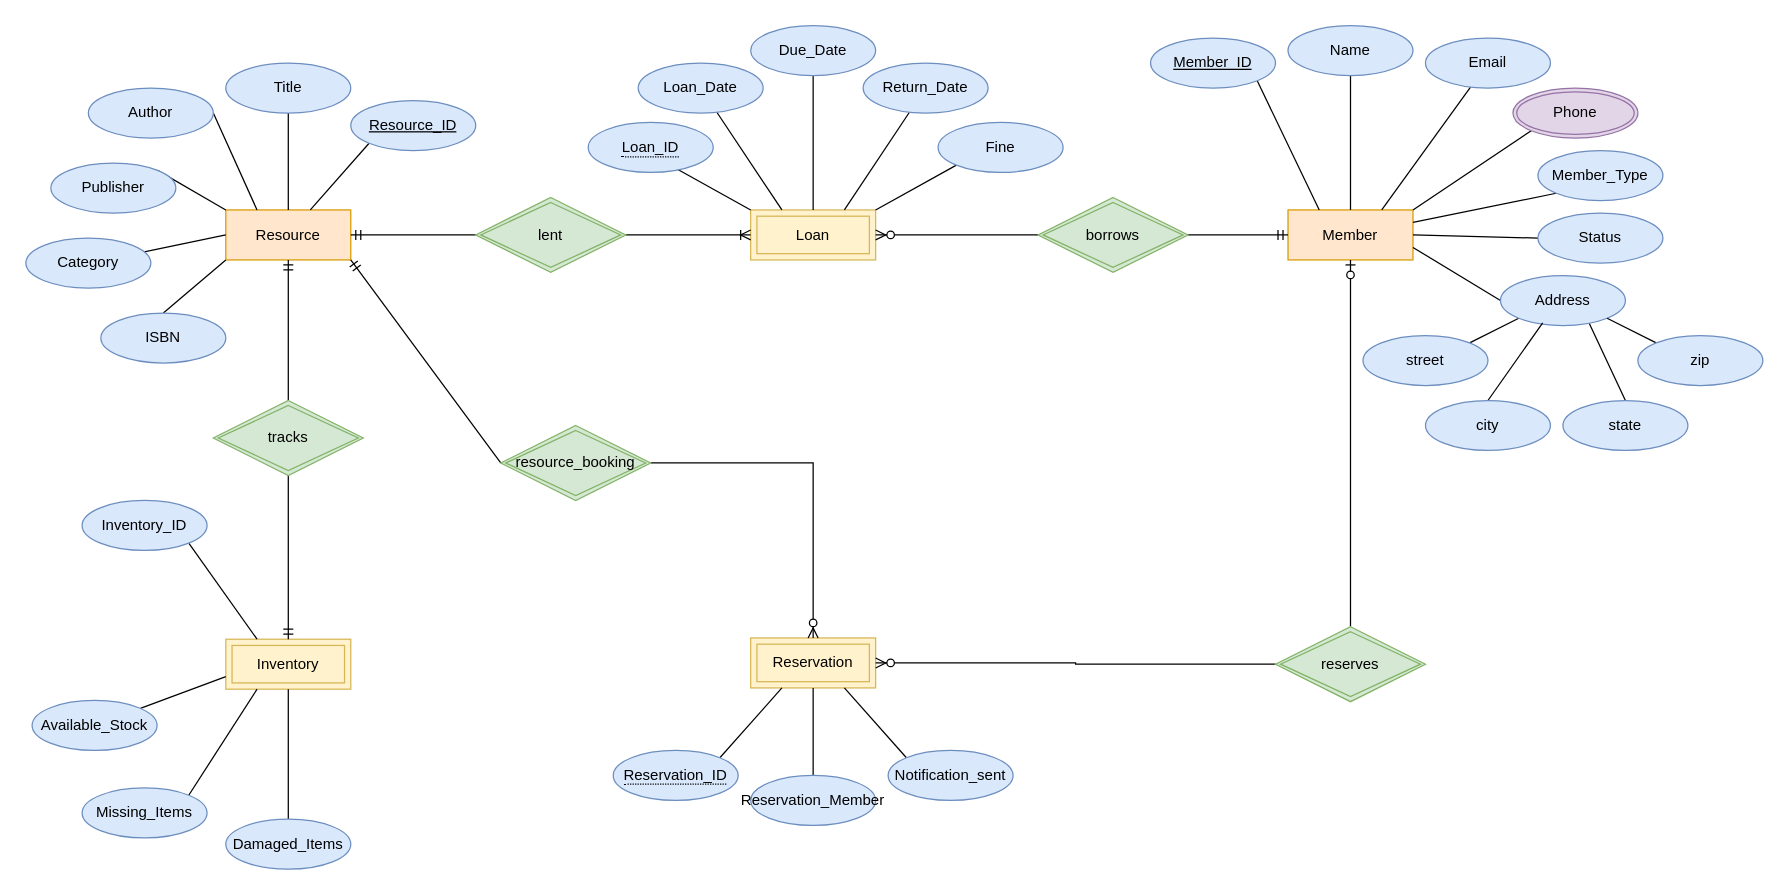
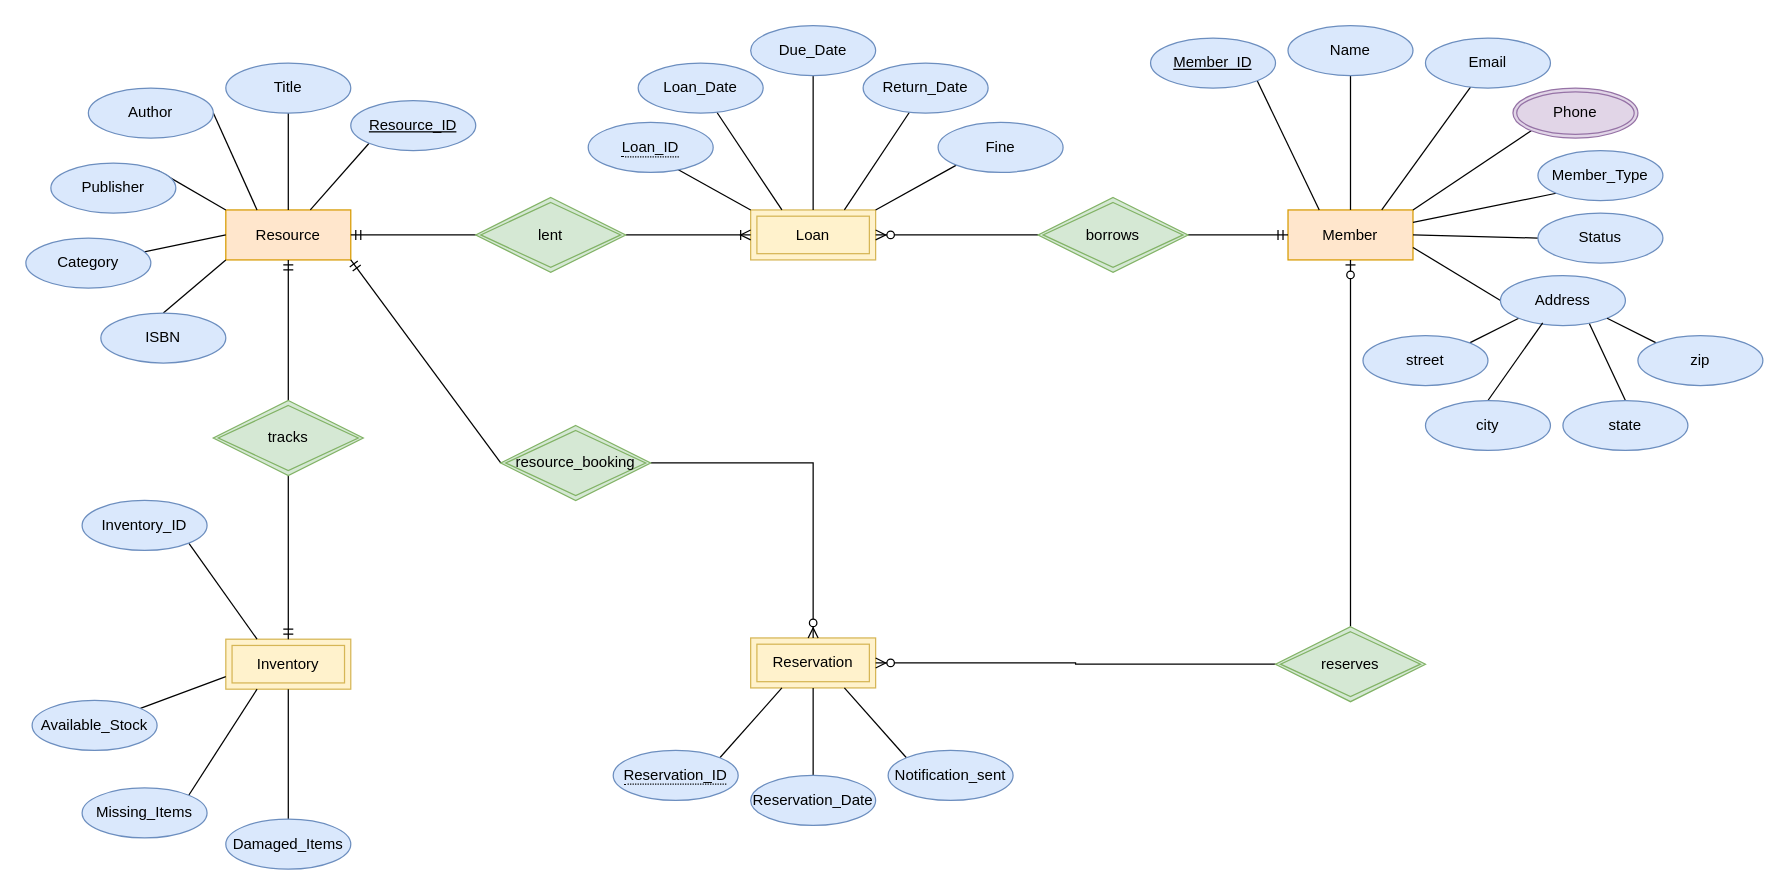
- <mxCell id="46" value="Reservation_Member" style="ellipse;whiteSpace=wrap;html=1;align=center;fillColor=#dae8fc;strokeColor=#6c8ebf;" vertex="1" parent="1"><mxGeometry x="600" y="620" width="100" height="40" as="geometry" /></mxCell>
+ <mxCell id="46" value="Reservation_Date" style="ellipse;whiteSpace=wrap;html=1;align=center;fillColor=#dae8fc;strokeColor=#6c8ebf;" vertex="1" parent="1"><mxGeometry x="600" y="620" width="100" height="40" as="geometry" /></mxCell>
